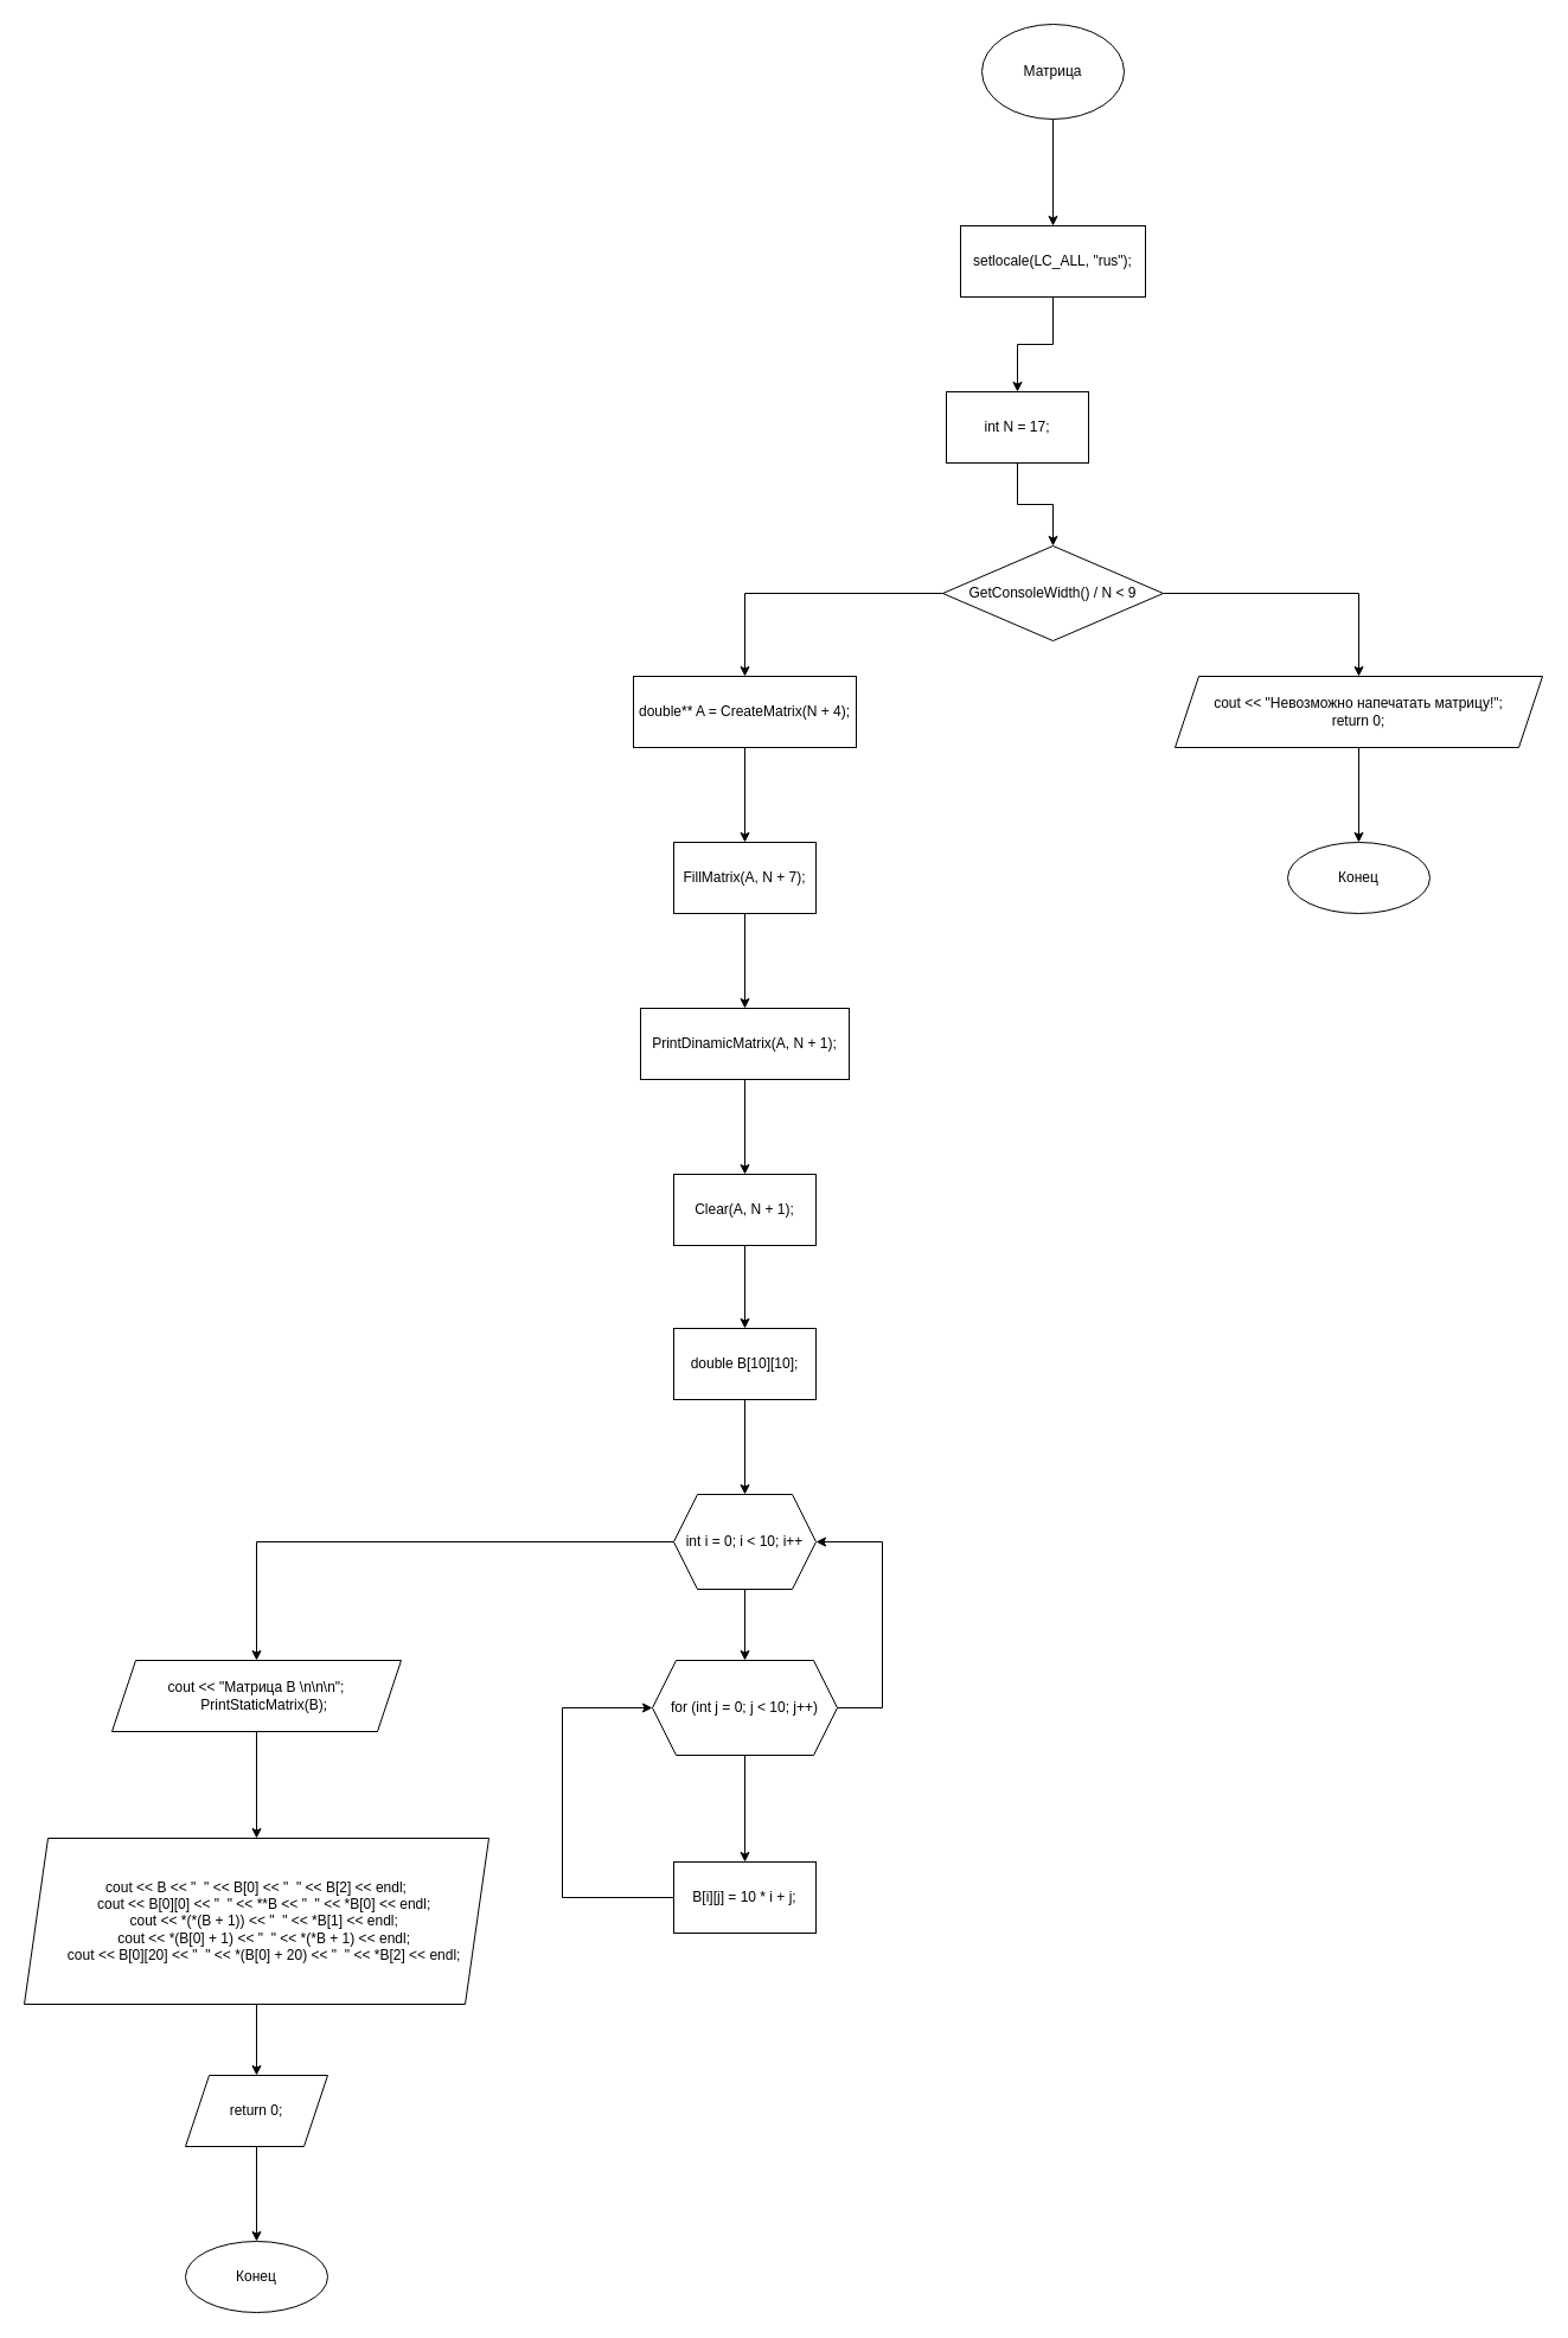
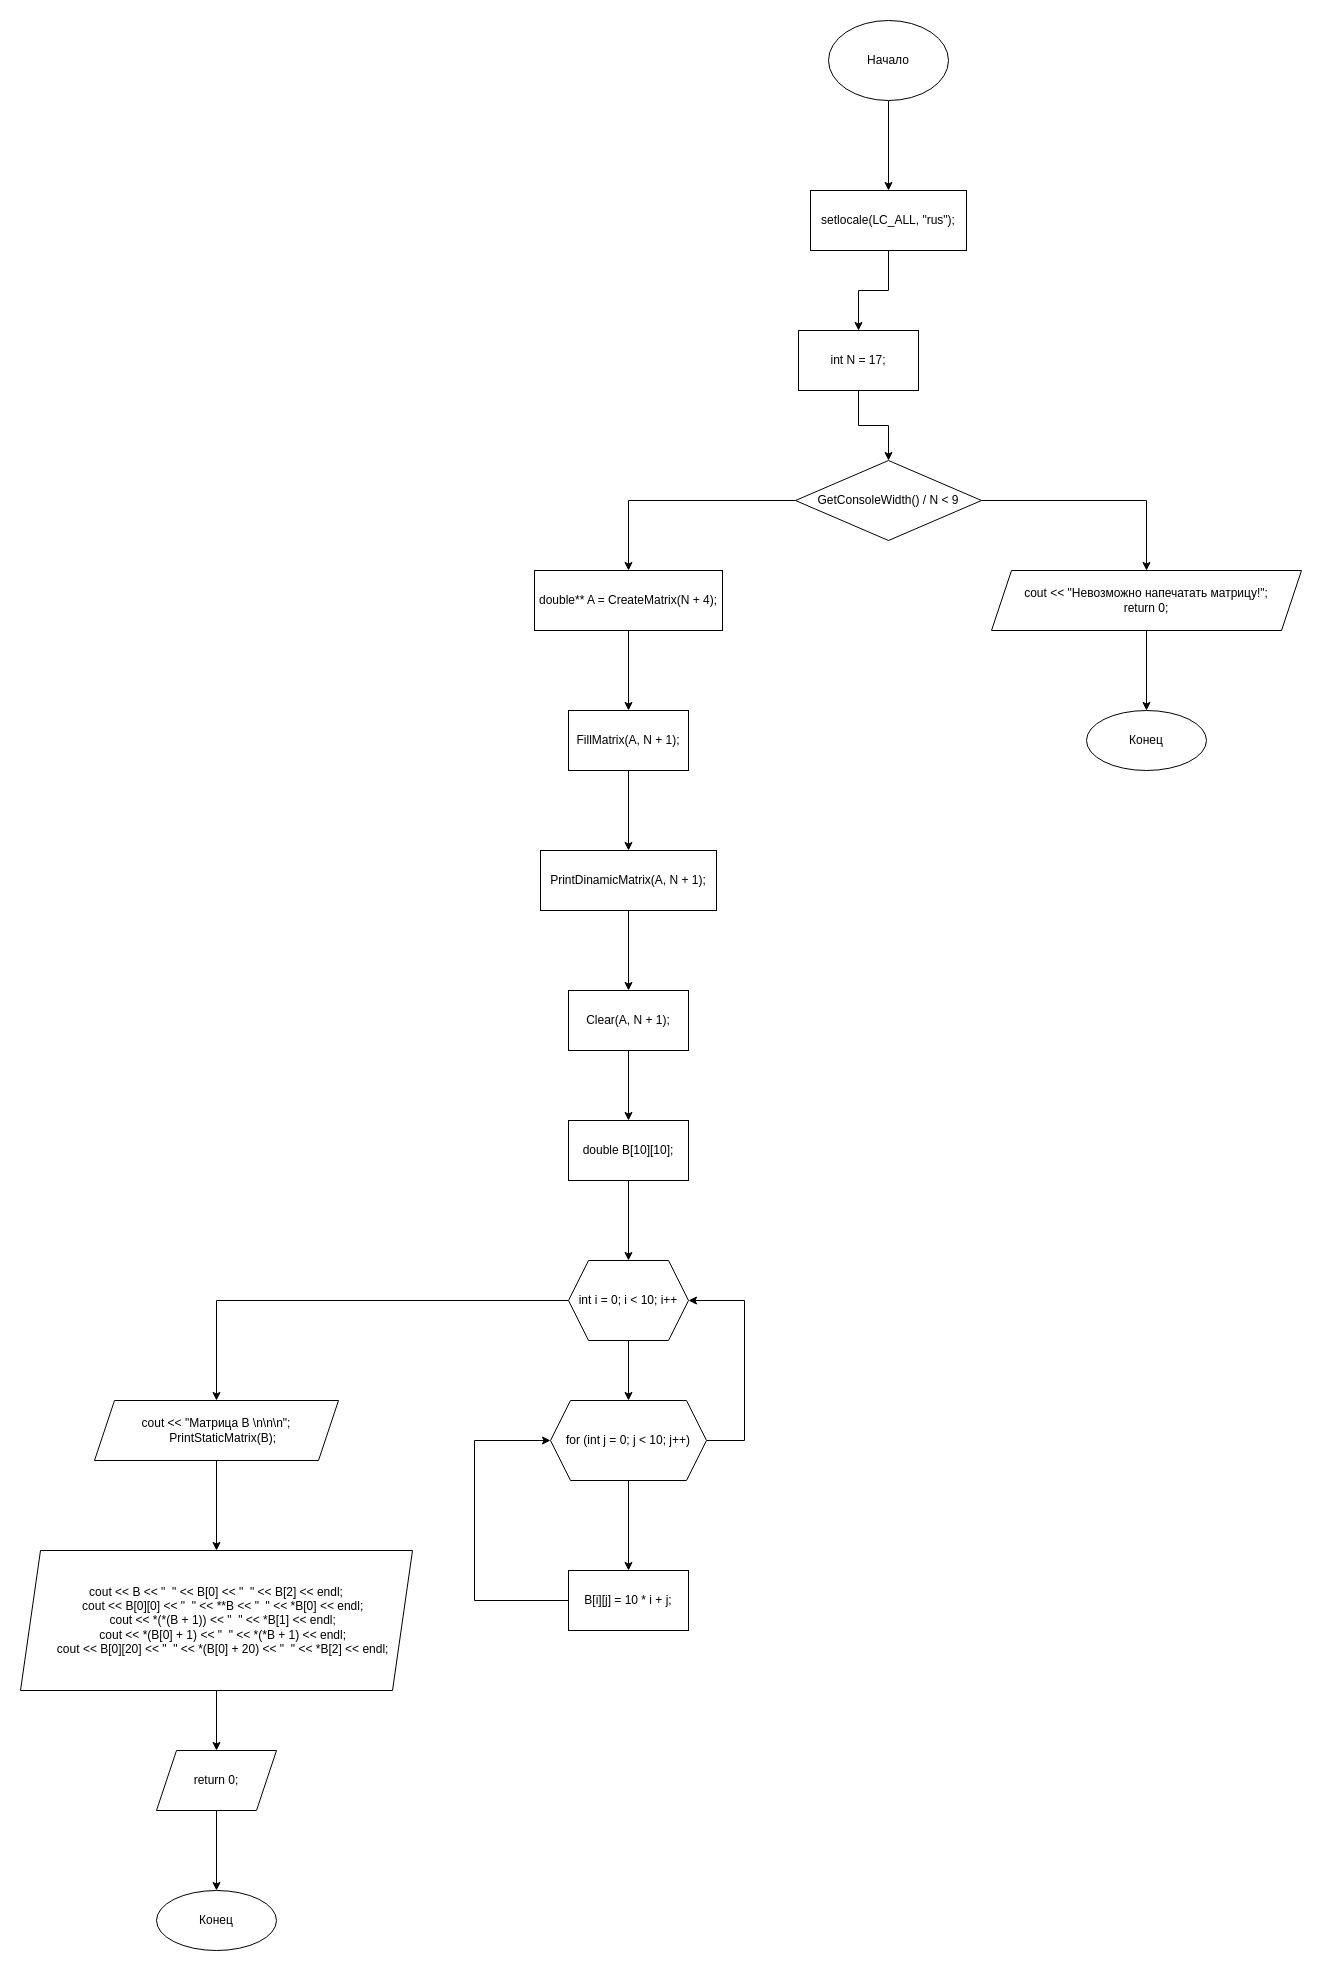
- <mxCell id="3" value="Матрица" style="ellipse;whiteSpace=wrap;html=1;" vertex="1" parent="1"><mxGeometry x="828" y="20" width="120" height="80" as="geometry" /></mxCell>
+ <mxCell id="3" value="Начало" style="ellipse;whiteSpace=wrap;html=1;" vertex="1" parent="1"><mxGeometry x="828" y="20" width="120" height="80" as="geometry" /></mxCell>
- <mxCell id="17" value="FillMatrix(A, N + 7);" style="whiteSpace=wrap;html=1;" vertex="1" parent="1"><mxGeometry x="568" y="710" width="120" height="60" as="geometry" /></mxCell>
+ <mxCell id="17" value="FillMatrix(A, N + 1);" style="whiteSpace=wrap;html=1;" vertex="1" parent="1"><mxGeometry x="568" y="710" width="120" height="60" as="geometry" /></mxCell>
